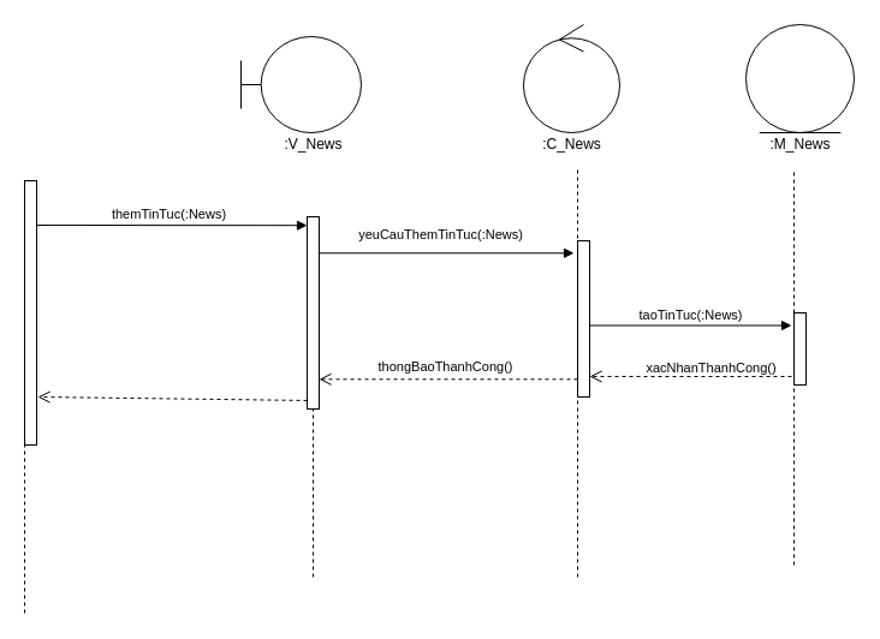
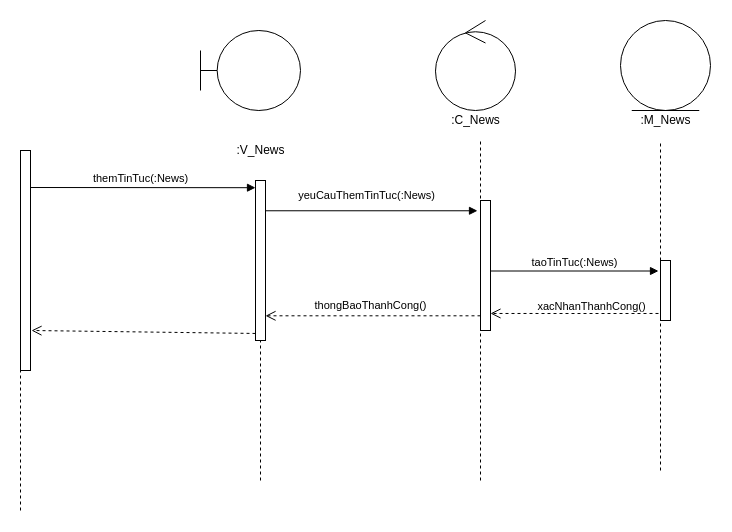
- <mxCell id="5" value=":V_News" style="text;html=1;align=center;verticalAlign=middle;resizable=0;points=[];autosize=1;" parent="1" vertex="1"><mxGeometry x="230" y="110" width="60" height="20" as="geometry" /></mxCell>
+ <mxCell id="5" value=":V_News" style="text;html=1;align=center;verticalAlign=middle;resizable=0;points=[];autosize=1;" parent="1" vertex="1"><mxGeometry x="230" y="140" width="60" height="20" as="geometry" /></mxCell>
